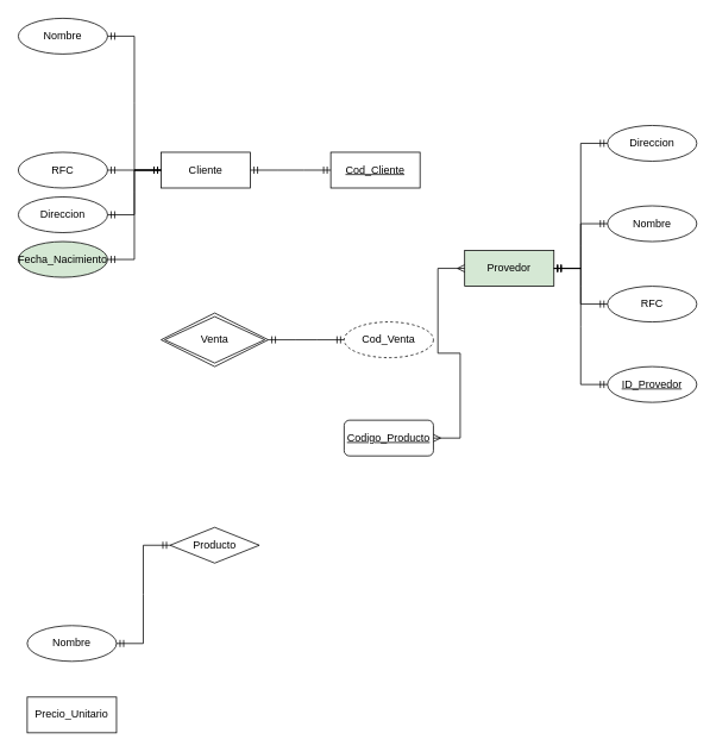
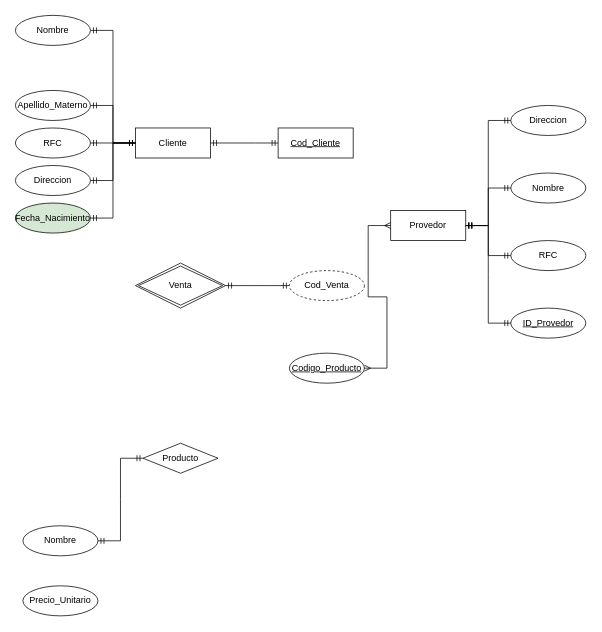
+ <mxCell id="7" value="Apellido_Materno" style="ellipse;whiteSpace=wrap;html=1;align=center;" parent="1" vertex="1"><mxGeometry x="20" y="120" width="100" height="40" as="geometry" /></mxCell>
+ <mxCell id="14" value="" style="edgeStyle=entityRelationEdgeStyle;fontSize=12;html=1;endArrow=ERmandOne;startArrow=ERmandOne;rounded=0;" parent="1" source="7" target="2" edge="1"><mxGeometry width="100" height="100" relative="1" as="geometry"><mxPoint x="160" y="280" as="sourcePoint" /><mxPoint x="260" y="180" as="targetPoint" /></mxGeometry></mxCell>
- <mxCell id="3" value="Provedor" style="whiteSpace=wrap;html=1;align=center;fillColor=#d5e8d4;" parent="1" vertex="1"><mxGeometry x="520" y="280" width="100" height="40" as="geometry" /></mxCell>
+ <mxCell id="3" value="Provedor" style="whiteSpace=wrap;html=1;align=center;" parent="1" vertex="1"><mxGeometry x="520" y="280" width="100" height="40" as="geometry" /></mxCell>
- <mxCell id="17" value="&lt;div&gt;Codigo_Producto&lt;/div&gt;" style="whiteSpace=wrap;html=1;align=center;fontStyle=4;rounded=1;" parent="1" vertex="1"><mxGeometry x="385" y="470" width="100" height="40" as="geometry" /></mxCell>
+ <mxCell id="17" value="&lt;div&gt;Codigo_Producto&lt;/div&gt;" style="ellipse;whiteSpace=wrap;html=1;align=center;fontStyle=4;" parent="1" vertex="1"><mxGeometry x="385" y="470" width="100" height="40" as="geometry" /></mxCell>
- <mxCell id="19" value="&lt;div&gt;Precio_Unitario&lt;/div&gt;" style="whiteSpace=wrap;html=1;align=center;rounded=0;" parent="1" vertex="1"><mxGeometry x="30" y="780" width="100" height="40" as="geometry" /></mxCell>
+ <mxCell id="19" value="&lt;div&gt;Precio_Unitario&lt;/div&gt;" style="ellipse;whiteSpace=wrap;html=1;align=center;" parent="1" vertex="1"><mxGeometry x="30" y="780" width="100" height="40" as="geometry" /></mxCell>
